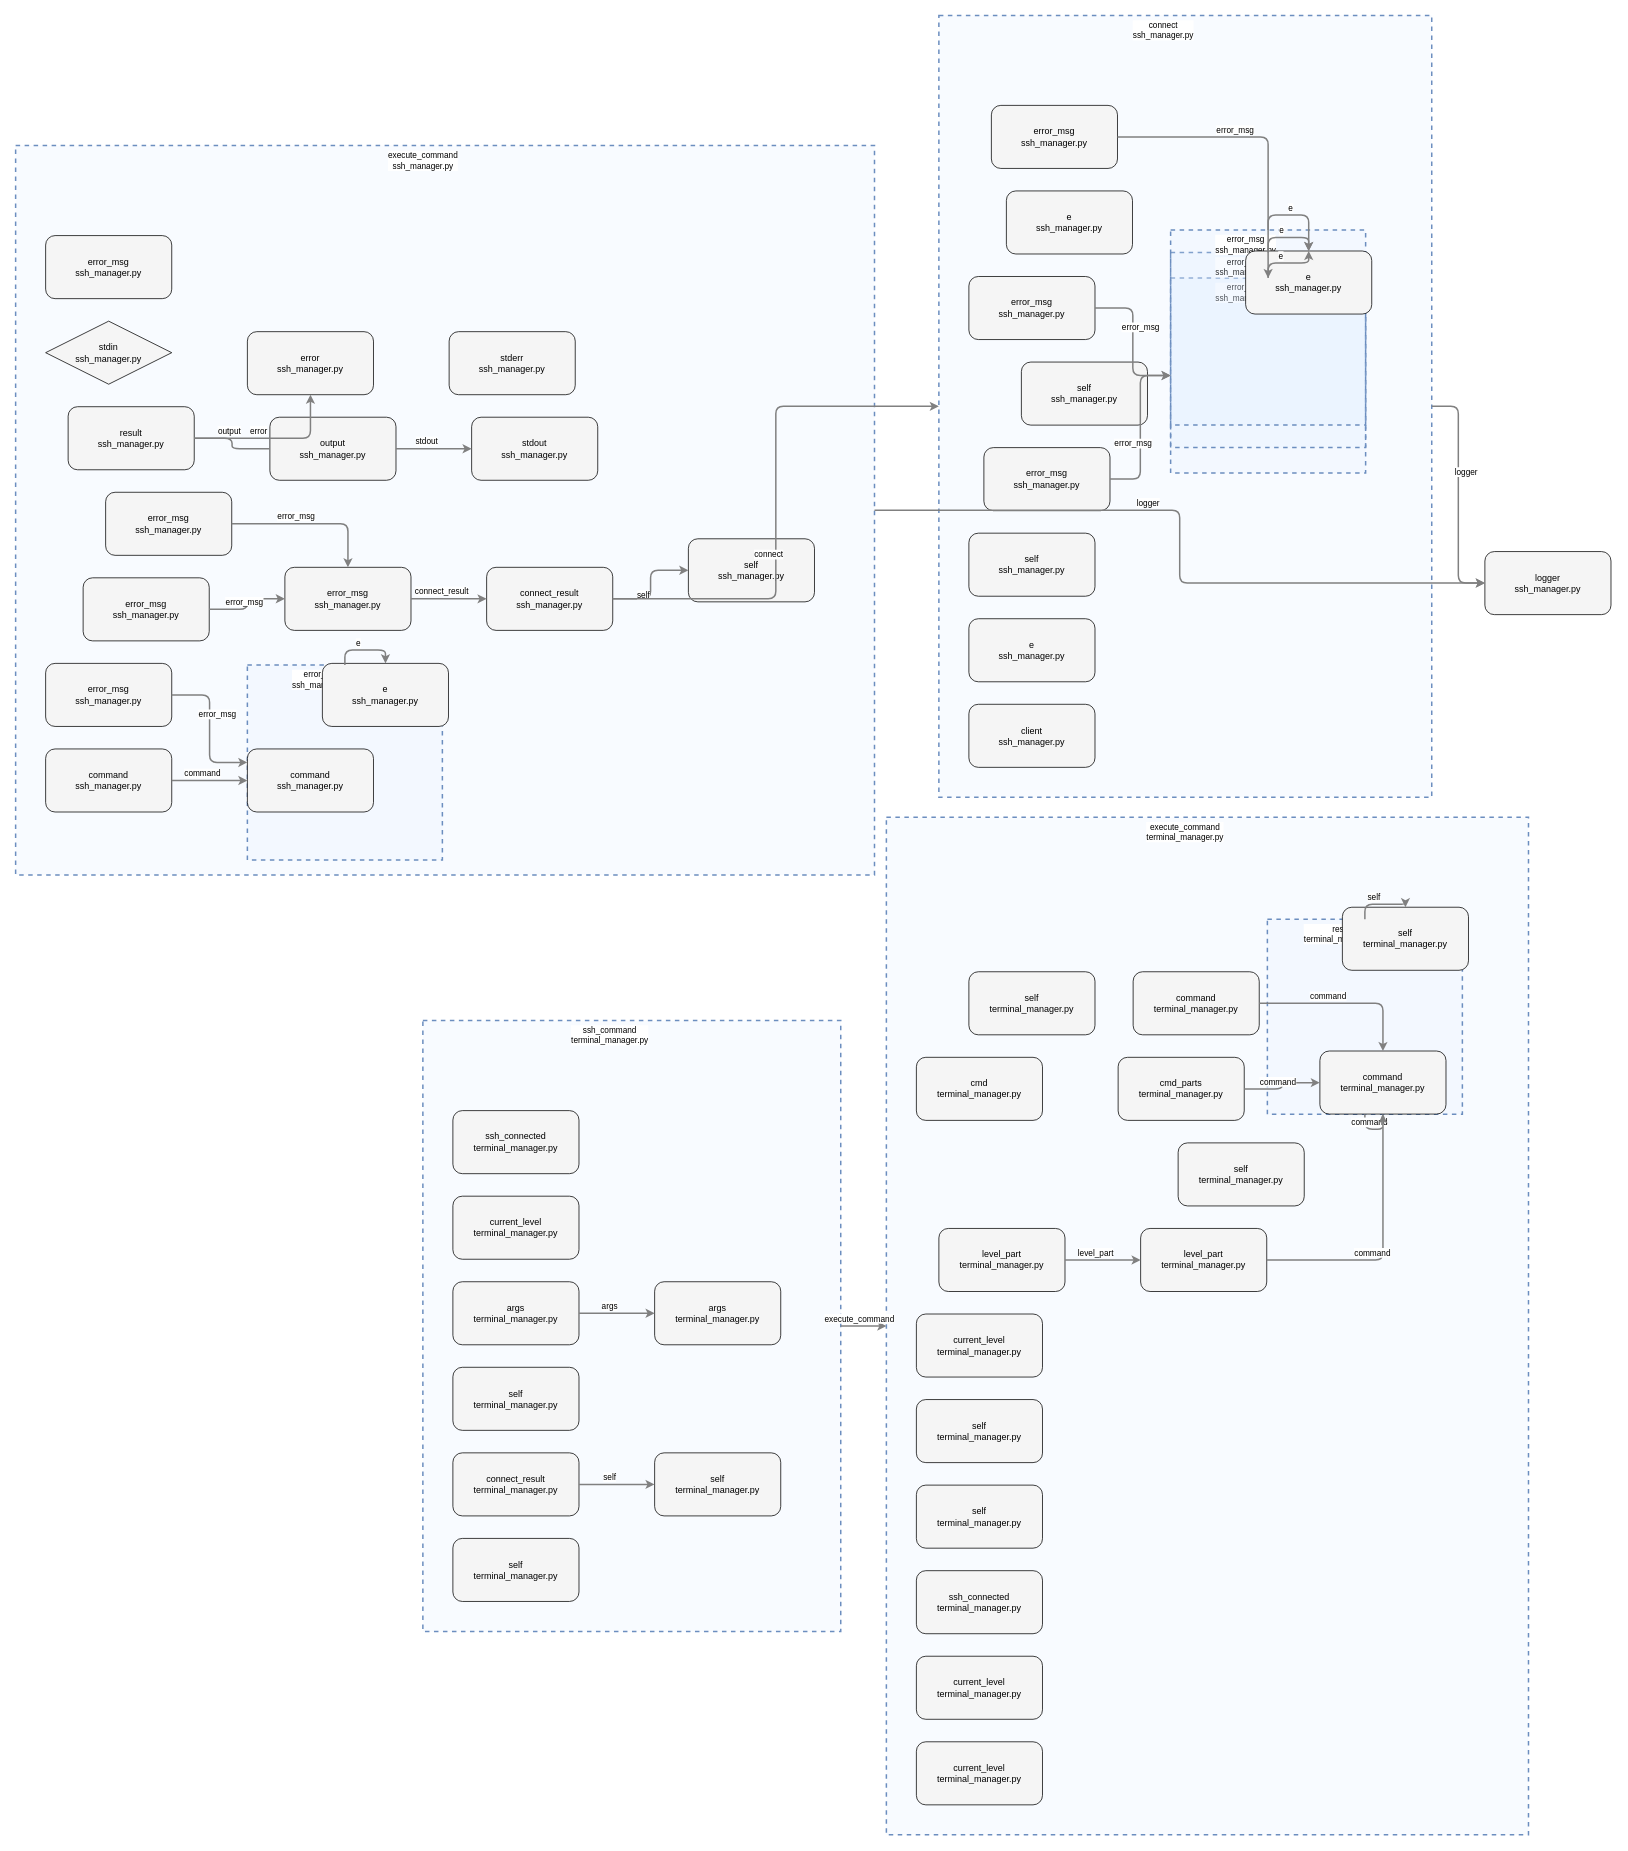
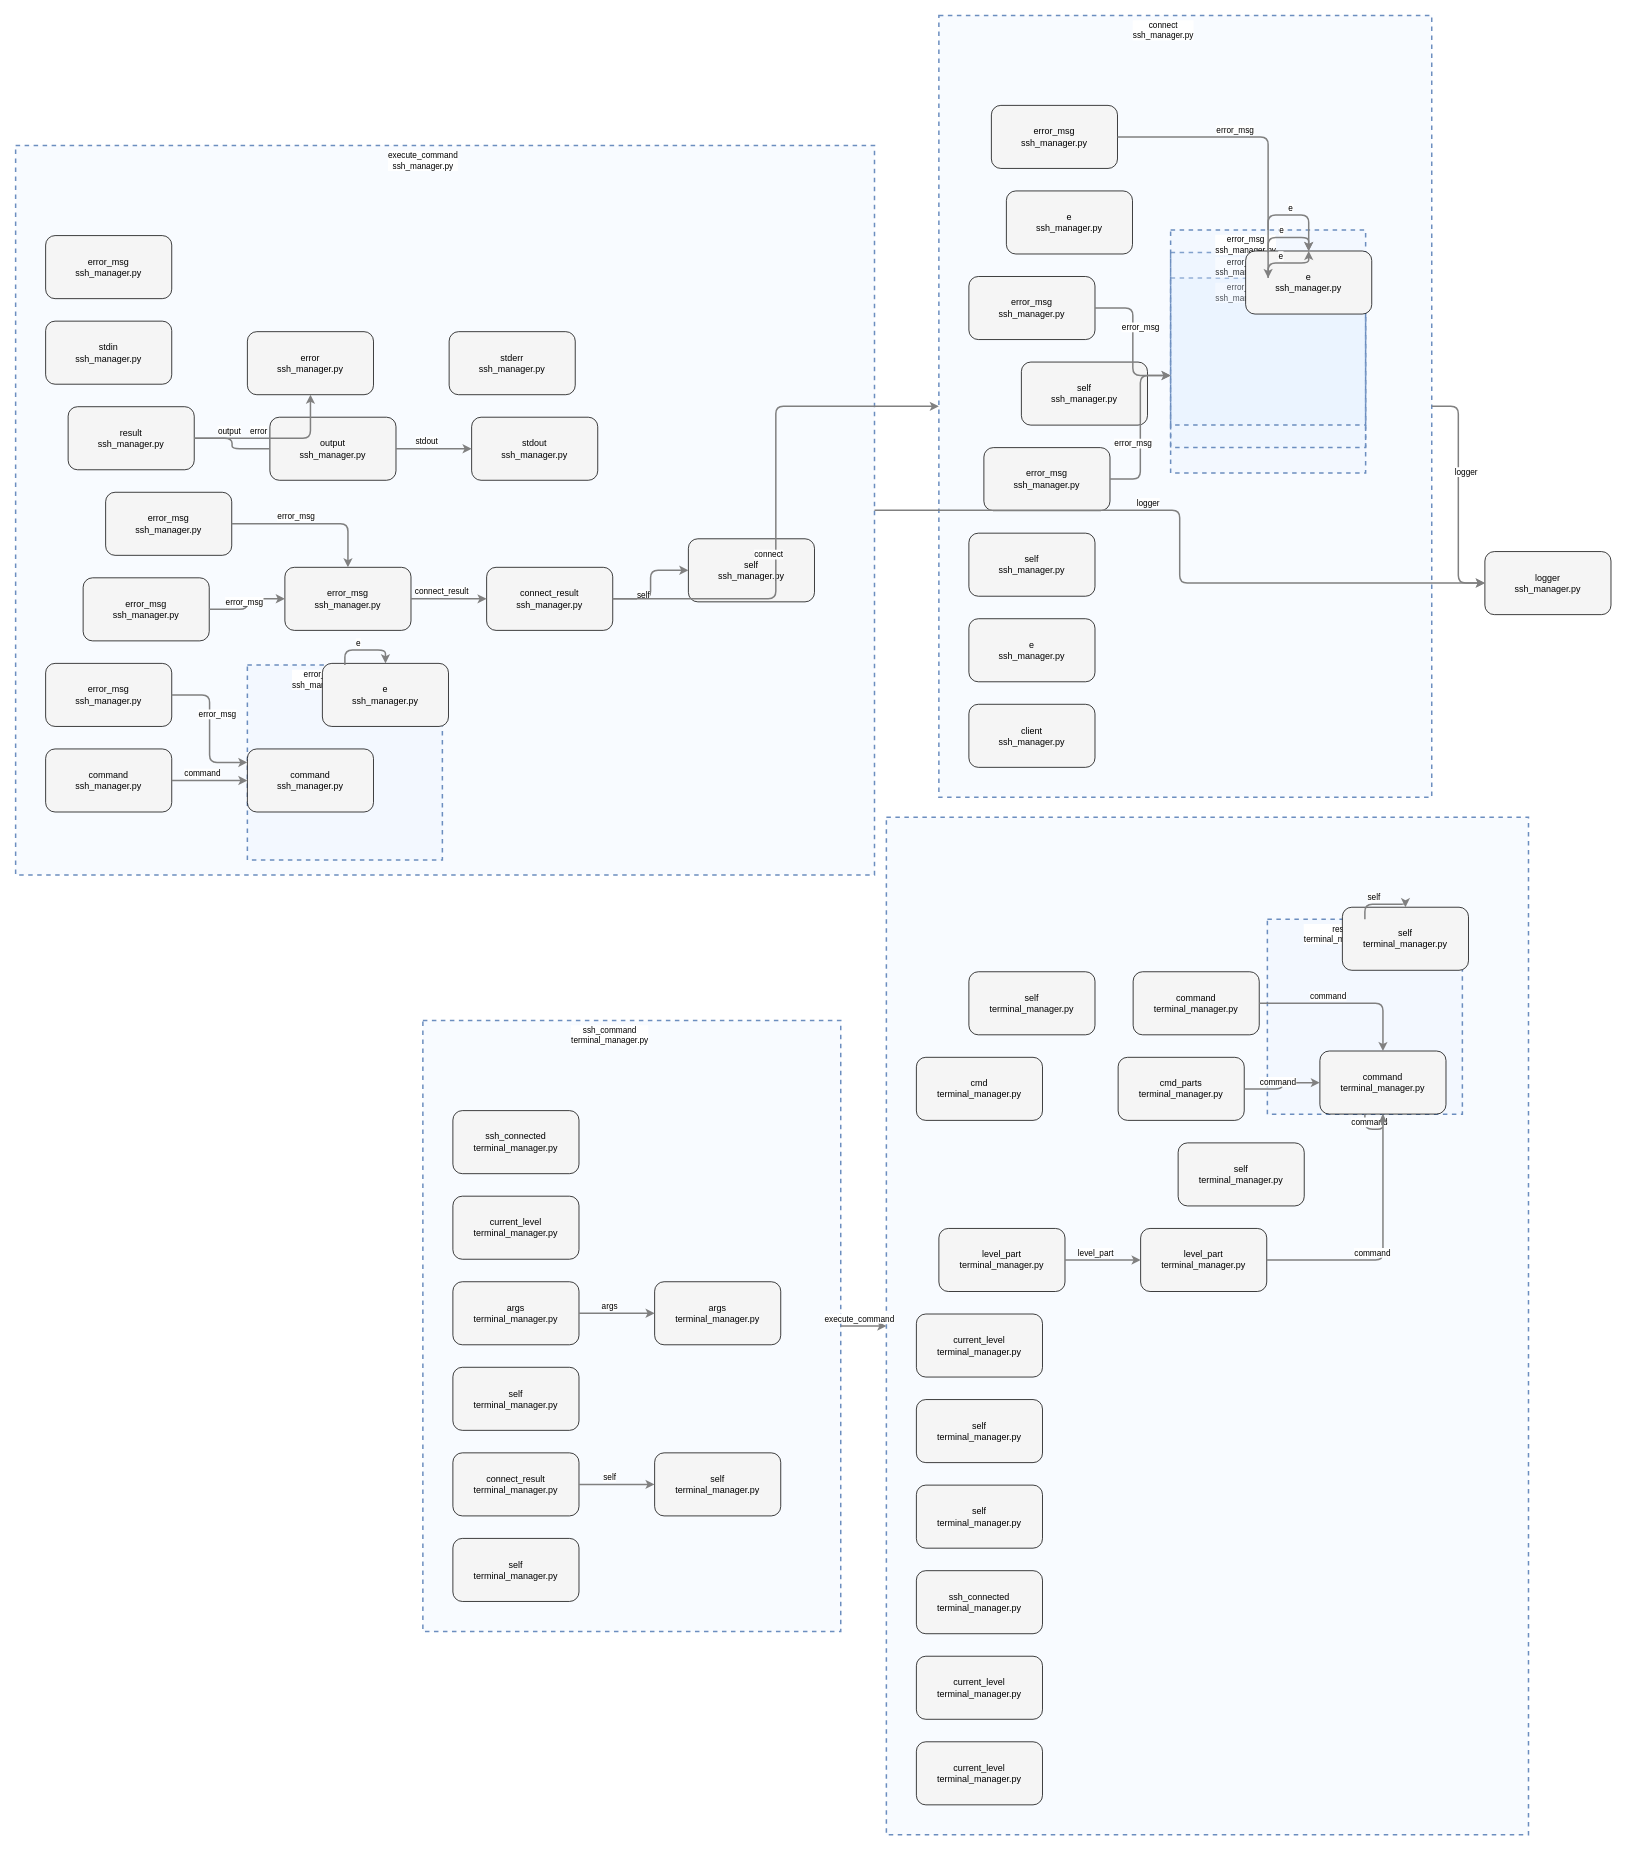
- <mxCell id="62" value="stdin&lt;br&gt;ssh_manager.py" style="rhombus;whiteSpace=wrap;html=1;fillColor=#f5f5f5;" vertex="1" parent="14"><mxGeometry x="40" y="234.079" width="168.158" height="84.079" as="geometry" /></mxCell>
+ <mxCell id="62" value="stdin&lt;br&gt;ssh_manager.py" style="rounded=1;whiteSpace=wrap;html=1;fillColor=#f5f5f5" vertex="1" parent="14"><mxGeometry x="40" y="234.079" width="168.158" height="84.079" as="geometry" /></mxCell>
- <mxCell id="17" value="execute_command&lt;br&gt;terminal_manager.py" style="edgeLabel;html=1;align=center;verticalAlign=middle;resizable=0;labelBackgroundColor=white;spacing=5" vertex="1" parent="1"><mxGeometry x="1189" y="1097.141" width="780.158" height="24" as="geometry" /></mxCell>
